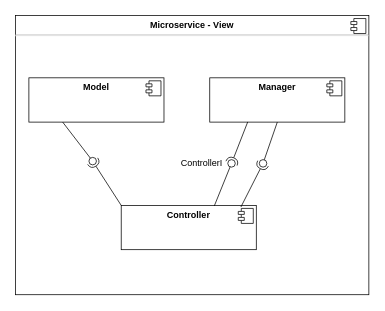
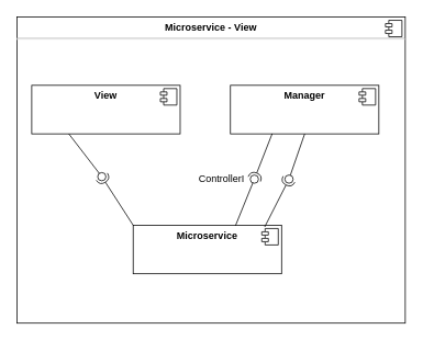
- <mxCell id="4" value="&lt;p style=&quot;margin:0px;margin-top:6px;text-align:center;&quot;&gt;&lt;b&gt;Model&lt;/b&gt;&lt;/p&gt;" style="align=left;overflow=fill;html=1;dropTarget=0;whiteSpace=wrap;" vertex="1" parent="1"><mxGeometry x="38" y="103" width="180" height="59" as="geometry" /></mxCell>
+ <mxCell id="4" value="&lt;p style=&quot;margin:0px;margin-top:6px;text-align:center;&quot;&gt;&lt;b&gt;View&lt;/b&gt;&lt;/p&gt;" style="align=left;overflow=fill;html=1;dropTarget=0;whiteSpace=wrap;" vertex="1" parent="1"><mxGeometry x="38" y="103" width="180" height="59" as="geometry" /></mxCell>
- <mxCell id="8" value="&lt;p style=&quot;margin:0px;margin-top:6px;text-align:center;&quot;&gt;&lt;b&gt;Controller&lt;/b&gt;&lt;/p&gt;" style="align=left;overflow=fill;html=1;dropTarget=0;whiteSpace=wrap;" vertex="1" parent="1"><mxGeometry x="161" y="273" width="180" height="59" as="geometry" /></mxCell>
+ <mxCell id="8" value="&lt;p style=&quot;margin:0px;margin-top:6px;text-align:center;&quot;&gt;&lt;b&gt;Microservice&lt;/b&gt;&lt;/p&gt;" style="align=left;overflow=fill;html=1;dropTarget=0;whiteSpace=wrap;" vertex="1" parent="1"><mxGeometry x="161" y="273" width="180" height="59" as="geometry" /></mxCell>
